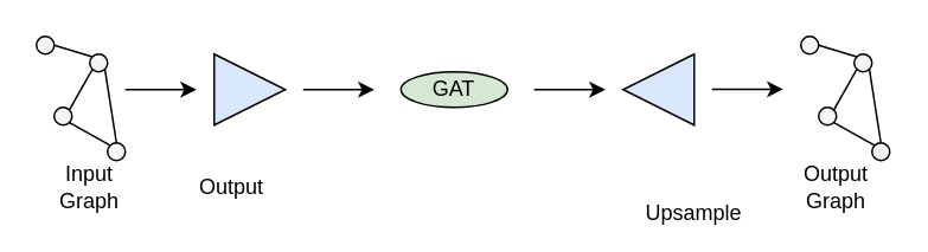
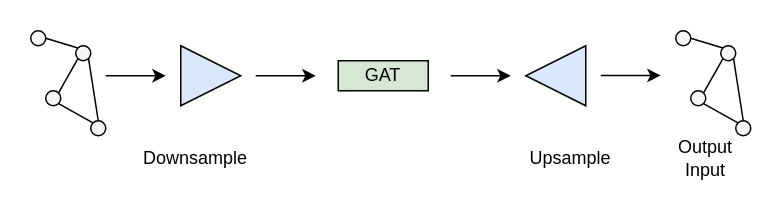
- <mxCell id="13" value="GAT" style="ellipse;whiteSpace=wrap;html=1;fillColor=#d5e8d4;strokeColor=#000000;" vertex="1" parent="1"><mxGeometry x="225" y="40" width="60" height="20" as="geometry" /></mxCell>
+ <mxCell id="13" value="GAT" style="rounded=0;whiteSpace=wrap;html=1;fillColor=#d5e8d4;strokeColor=#000000;" vertex="1" parent="1"><mxGeometry x="225" y="40" width="60" height="20" as="geometry" /></mxCell>
- <mxCell id="25" value="&lt;div&gt;Input&lt;/div&gt;&lt;div&gt;Graph&lt;br&gt;&lt;/div&gt;" style="text;html=1;strokeColor=none;fillColor=none;align=center;verticalAlign=middle;whiteSpace=wrap;rounded=0;" vertex="1" parent="1"><mxGeometry x="20" y="90" width="60" height="30" as="geometry" /></mxCell>
- <mxCell id="27" value="&lt;div&gt;Output&lt;br&gt;&lt;/div&gt;" style="text;html=1;strokeColor=none;fillColor=none;align=center;verticalAlign=middle;whiteSpace=wrap;rounded=0;" vertex="1" parent="1"><mxGeometry x="90" y="90" width="80" height="30" as="geometry" /></mxCell>
+ <mxCell id="27" value="&lt;div&gt;Downsample&lt;br&gt;&lt;/div&gt;" style="text;html=1;strokeColor=none;fillColor=none;align=center;verticalAlign=middle;whiteSpace=wrap;rounded=0;" vertex="1" parent="1"><mxGeometry x="90" y="90" width="80" height="30" as="geometry" /></mxCell>
- <mxCell id="26" value="&lt;div&gt;Output&lt;/div&gt;&lt;div&gt;Graph&lt;br&gt;&lt;/div&gt;" style="text;html=1;strokeColor=none;fillColor=none;align=center;verticalAlign=middle;whiteSpace=wrap;rounded=0;" vertex="1" parent="1"><mxGeometry x="440" y="90" width="60" height="30" as="geometry" /></mxCell>
+ <mxCell id="26" value="&lt;div&gt;Output&lt;/div&gt;&lt;div&gt;Input&lt;br&gt;&lt;/div&gt;" style="text;html=1;strokeColor=none;fillColor=none;align=center;verticalAlign=middle;whiteSpace=wrap;rounded=0;" vertex="1" parent="1"><mxGeometry x="440" y="90" width="60" height="30" as="geometry" /></mxCell>
- <mxCell id="28" value="&lt;div&gt;Upsample&lt;br&gt;&lt;/div&gt;" style="text;html=1;strokeColor=none;fillColor=none;align=center;verticalAlign=middle;whiteSpace=wrap;rounded=0;" vertex="1" parent="1"><mxGeometry x="360" y="105" width="60" height="30" as="geometry" /></mxCell>
+ <mxCell id="28" value="&lt;div&gt;Upsample&lt;br&gt;&lt;/div&gt;" style="text;html=1;strokeColor=none;fillColor=none;align=center;verticalAlign=middle;whiteSpace=wrap;rounded=0;" vertex="1" parent="1"><mxGeometry x="350" y="90" width="60" height="30" as="geometry" /></mxCell>
